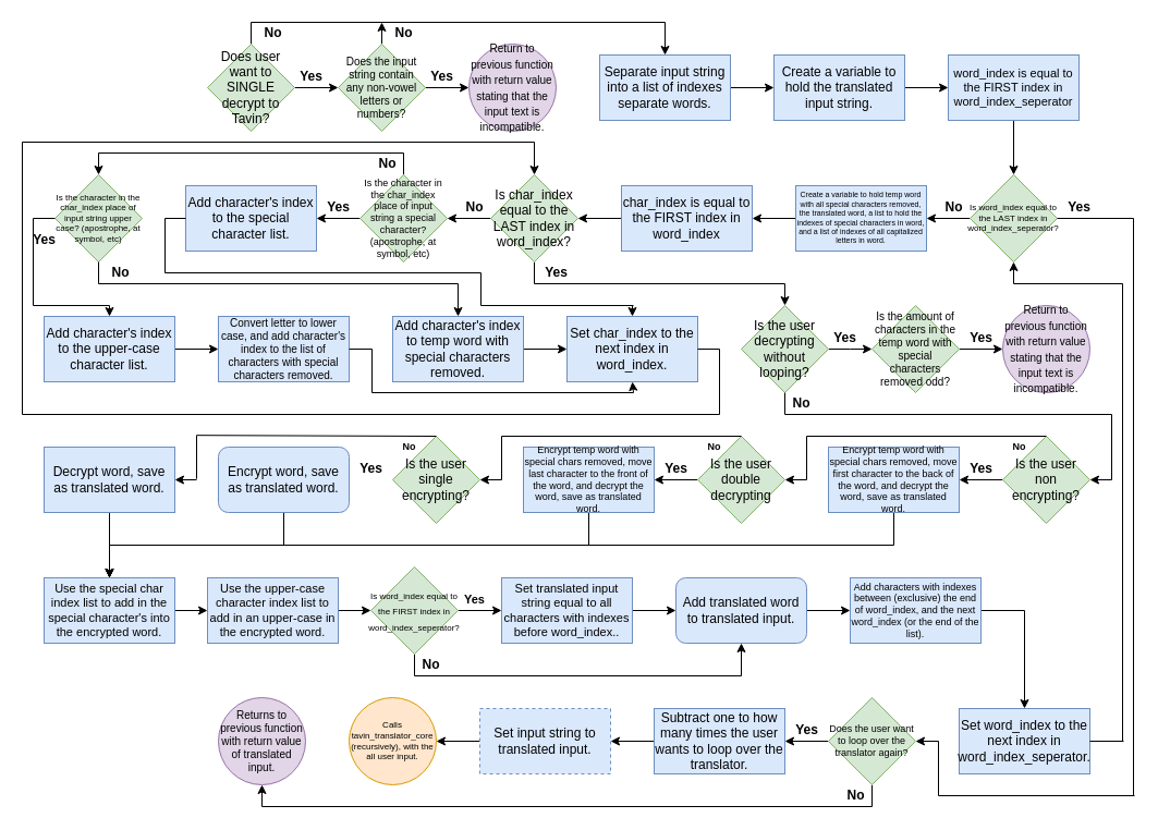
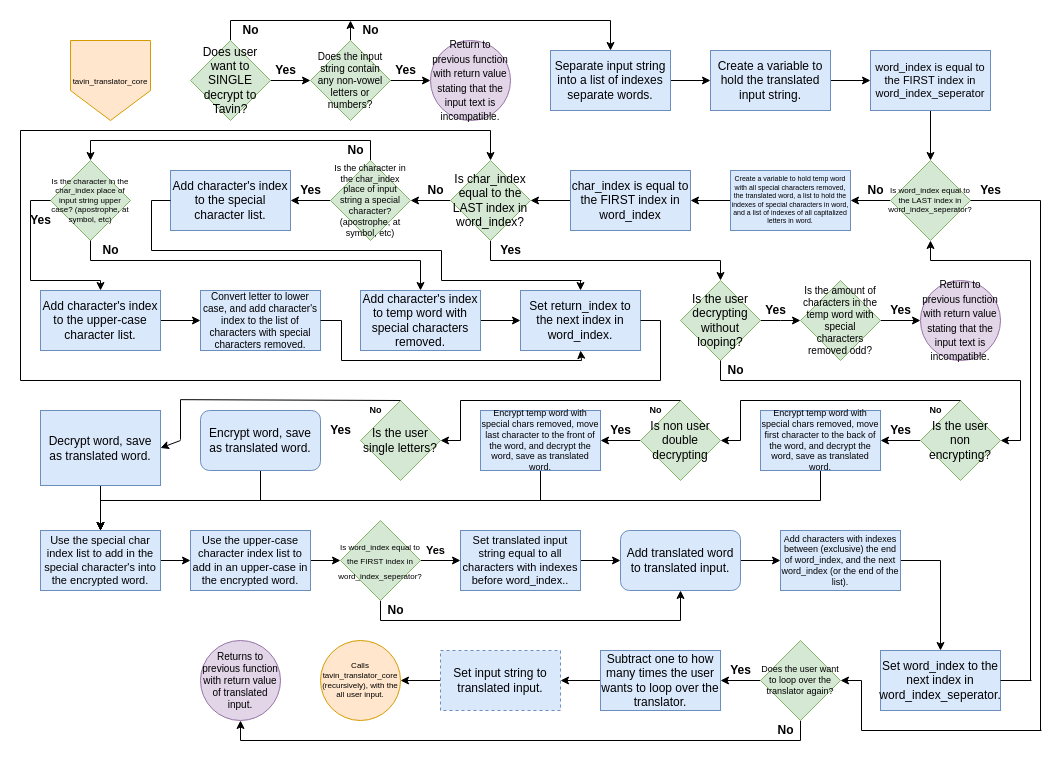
+ <mxCell id="91" value="&lt;span style=&quot;font-size: 8px&quot;&gt;tavin_translator_core&lt;/span&gt;" style="shape=offPageConnector;whiteSpace=wrap;html=1;fillColor=#ffe6cc;strokeColor=#d79b00;" parent="1" vertex="1"><mxGeometry x="70" y="40" width="80" height="80" as="geometry" /></mxCell>
- <mxCell id="38" value="Set char_index to the next index in word_index." style="rounded=0;whiteSpace=wrap;html=1;fontSize=12;fillColor=#dae8fc;strokeColor=#6c8ebf;" parent="1" vertex="1"><mxGeometry x="520" y="290" width="120" height="60" as="geometry" /></mxCell>
+ <mxCell id="38" value="Set return_index to the next index in word_index." style="rounded=0;whiteSpace=wrap;html=1;fontSize=12;fillColor=#dae8fc;strokeColor=#6c8ebf;" parent="1" vertex="1"><mxGeometry x="520" y="290" width="120" height="60" as="geometry" /></mxCell>
- <mxCell id="65" value="Decrypt word, save as translated word." style="rounded=0;whiteSpace=wrap;html=1;fontSize=12;fillColor=#dae8fc;strokeColor=#6c8ebf;" parent="1" vertex="1"><mxGeometry x="40" y="410" width="120" height="60" as="geometry" /></mxCell>
+ <mxCell id="65" value="Decrypt word, save as translated word." style="rounded=0;whiteSpace=wrap;html=1;fontSize=12;fillColor=#dae8fc;strokeColor=#6c8ebf;" parent="1" vertex="1"><mxGeometry x="40" y="410" width="120" height="75" as="geometry" /></mxCell>
- <mxCell id="60" value="Is the user single encrypting?" style="rhombus;whiteSpace=wrap;html=1;fontSize=12;fillColor=#d5e8d4;strokeColor=#82b366;" parent="1" vertex="1"><mxGeometry x="360" y="400" width="80" height="80" as="geometry" /></mxCell>
+ <mxCell id="60" value="Is the user single letters?" style="rhombus;whiteSpace=wrap;html=1;fontSize=12;fillColor=#d5e8d4;strokeColor=#82b366;" parent="1" vertex="1"><mxGeometry x="360" y="400" width="80" height="80" as="geometry" /></mxCell>
- <mxCell id="56" value="&lt;span&gt;Is the user double decrypting&lt;/span&gt;" style="rhombus;whiteSpace=wrap;html=1;fontSize=12;fillColor=#d5e8d4;strokeColor=#82b366;" parent="1" vertex="1"><mxGeometry x="640" y="400" width="80" height="80" as="geometry" /></mxCell>
+ <mxCell id="56" value="&lt;span&gt;Is non user double decrypting&lt;/span&gt;" style="rhombus;whiteSpace=wrap;html=1;fontSize=12;fillColor=#d5e8d4;strokeColor=#82b366;" parent="1" vertex="1"><mxGeometry x="640" y="400" width="80" height="80" as="geometry" /></mxCell>
